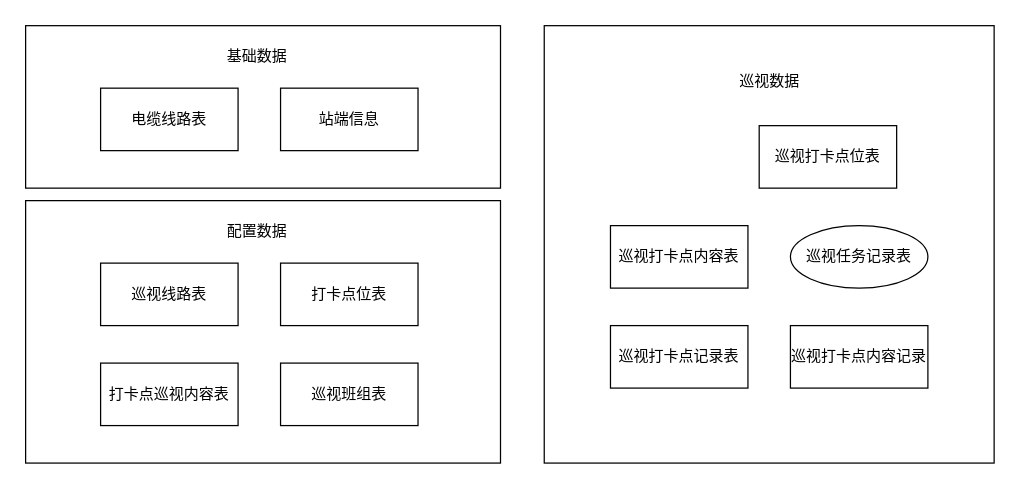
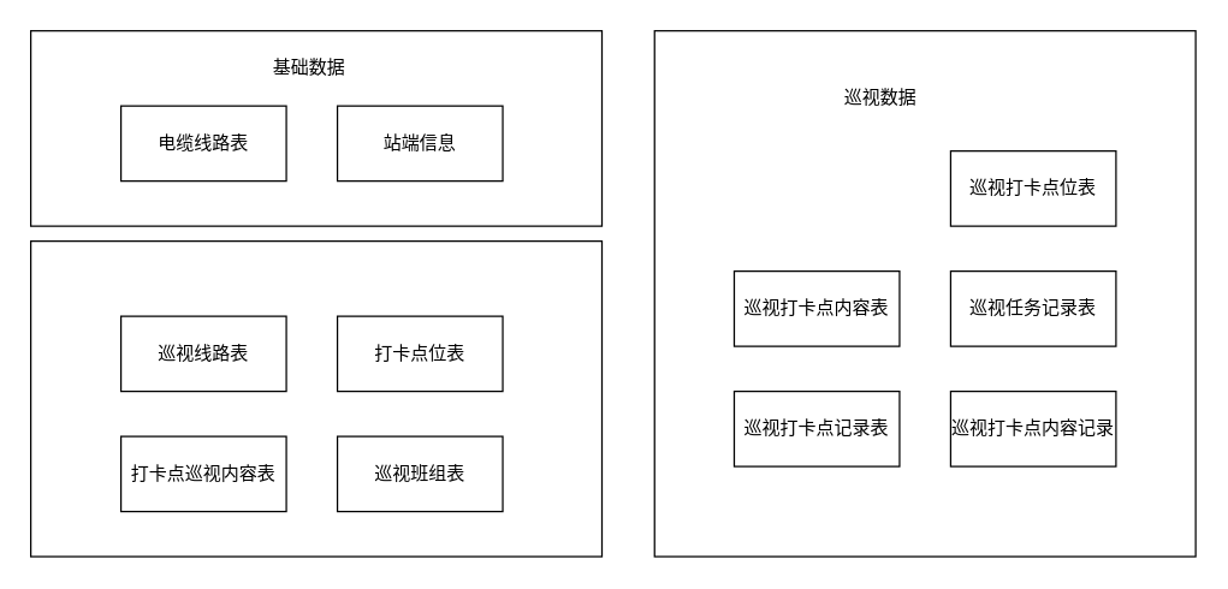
- <mxCell id="13" value="巡视数据" style="text;html=1;align=center;verticalAlign=middle;resizable=0;points=[];autosize=1;strokeColor=none;fillColor=none;" vertex="1" parent="1"><mxGeometry x="580" y="50" width="70" height="30" as="geometry" /></mxCell>
+ <mxCell id="13" value="巡视数据" style="text;html=1;align=center;verticalAlign=middle;resizable=0;points=[];autosize=1;strokeColor=none;fillColor=none;" vertex="1" parent="1"><mxGeometry x="550" y="50" width="70" height="30" as="geometry" /></mxCell>
- <mxCell id="14" value="巡视打卡点位表" style="rounded=0;whiteSpace=wrap;html=1;" vertex="1" parent="1"><mxGeometry x="607" y="100" width="110" height="50" as="geometry" /></mxCell>
+ <mxCell id="14" value="巡视打卡点位表" style="rounded=0;whiteSpace=wrap;html=1;" vertex="1" parent="1"><mxGeometry x="632" y="100" width="110" height="50" as="geometry" /></mxCell>
- <mxCell id="7" value="配置数据" style="text;html=1;align=center;verticalAlign=middle;resizable=0;points=[];autosize=1;strokeColor=none;fillColor=none;" vertex="1" parent="1"><mxGeometry x="170" y="170" width="70" height="30" as="geometry" /></mxCell>
- <mxCell id="16" value="巡视任务记录表" style="ellipse;whiteSpace=wrap;html=1;" vertex="1" parent="1"><mxGeometry x="632" y="180" width="110" height="50" as="geometry" /></mxCell>
+ <mxCell id="16" value="巡视任务记录表" style="rounded=0;whiteSpace=wrap;html=1;" vertex="1" parent="1"><mxGeometry x="632" y="180" width="110" height="50" as="geometry" /></mxCell>
